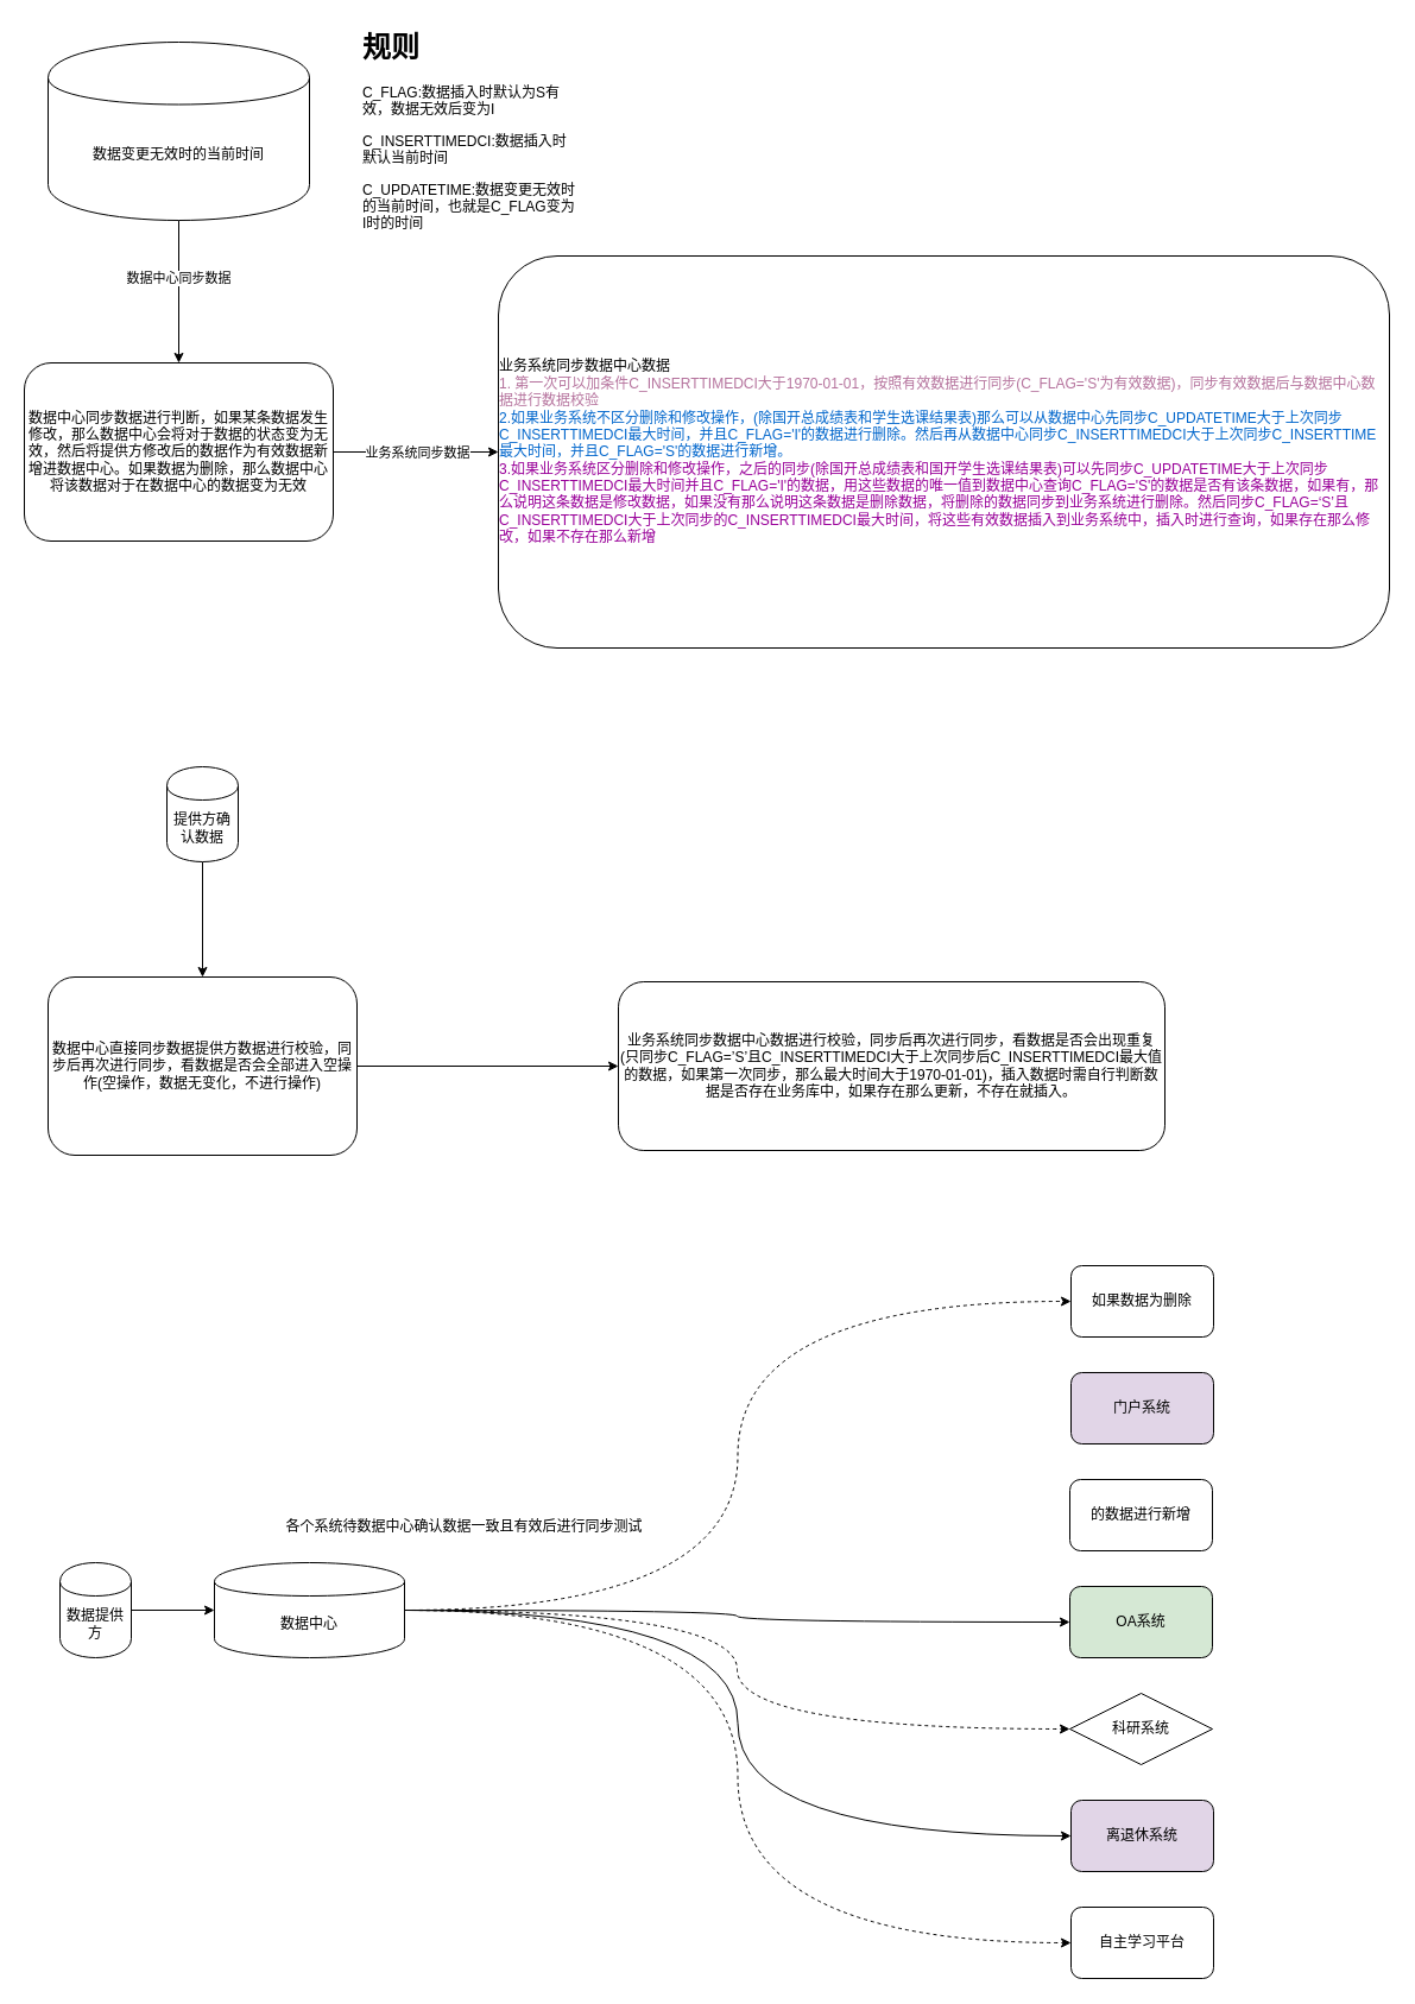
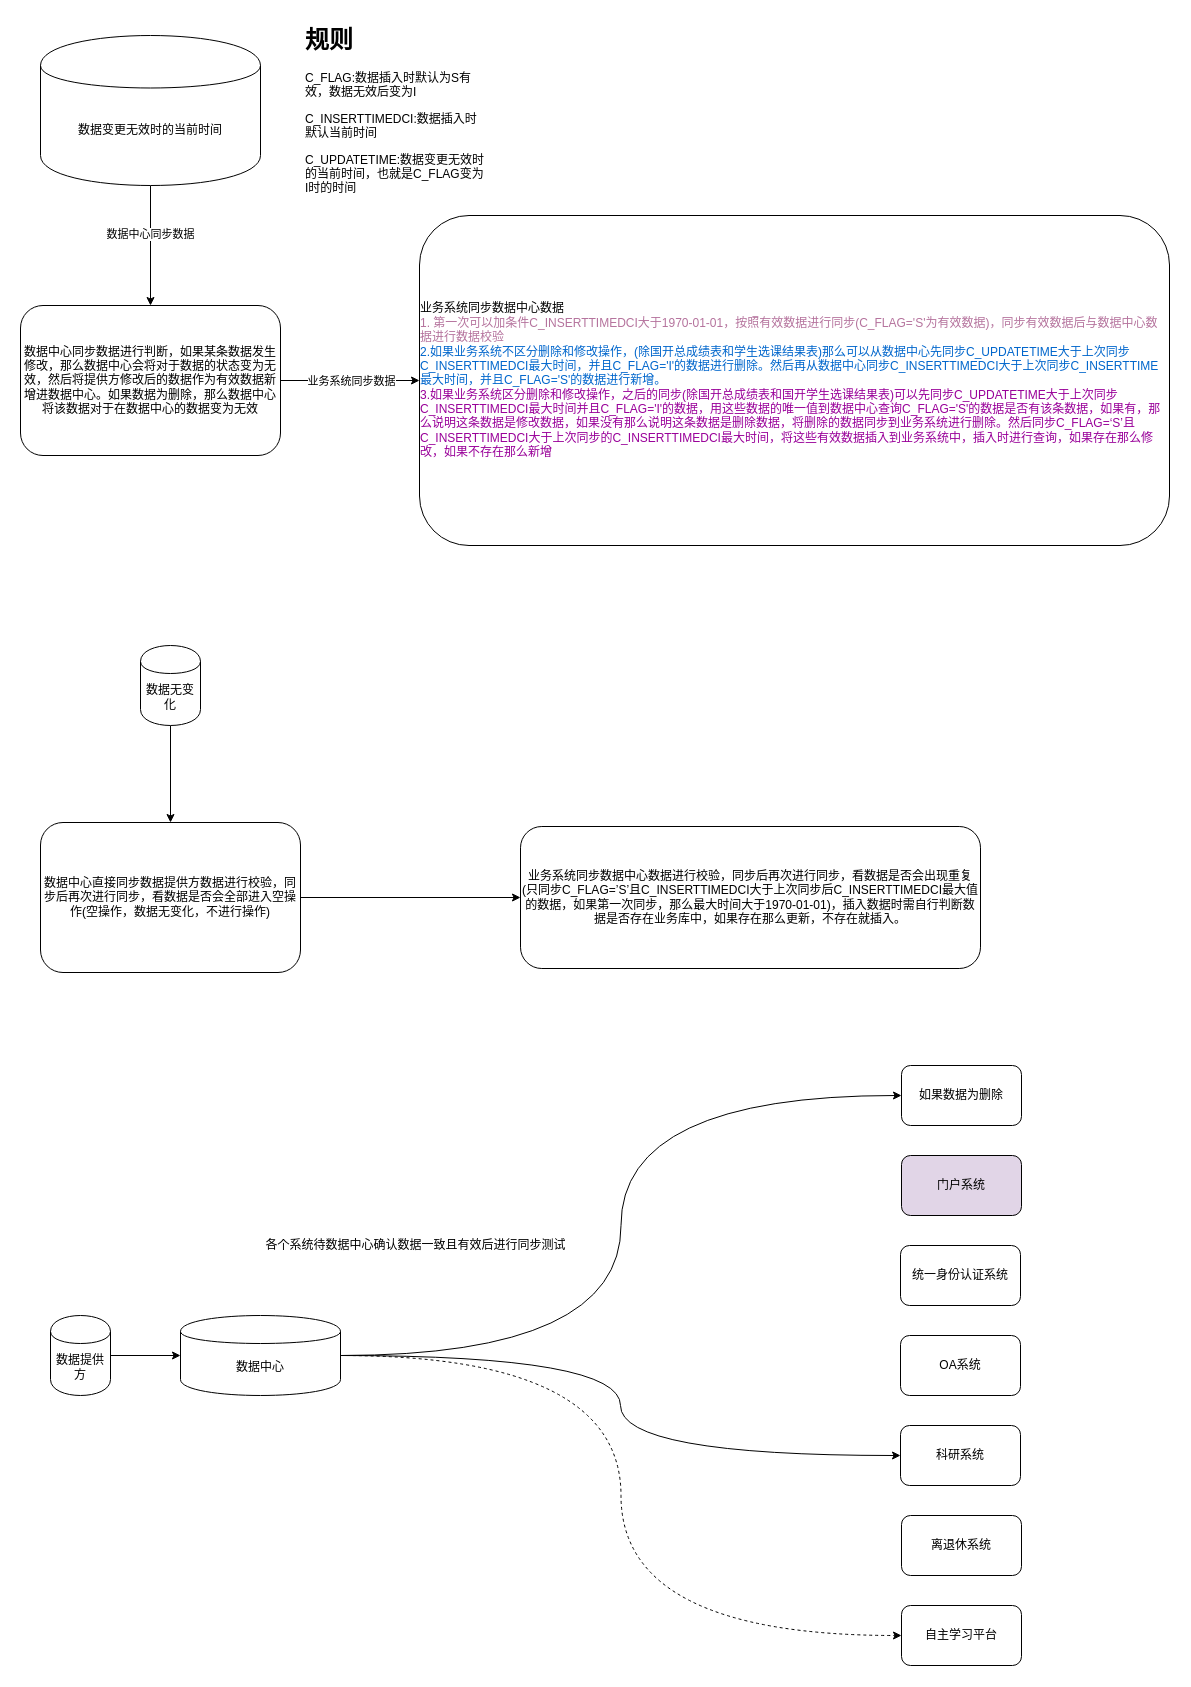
- <mxCell id="10" value="提供方确认数据" style="shape=cylinder;whiteSpace=wrap;html=1;boundedLbl=1;backgroundOutline=1;" parent="1" vertex="1"><mxGeometry x="140" y="645" width="60" height="80" as="geometry" /></mxCell>
+ <mxCell id="10" value="数据无变化" style="shape=cylinder;whiteSpace=wrap;html=1;boundedLbl=1;backgroundOutline=1;" parent="1" vertex="1"><mxGeometry x="140" y="645" width="60" height="80" as="geometry" /></mxCell>
- <mxCell id="17" style="edgeStyle=orthogonalEdgeStyle;curved=1;rounded=0;orthogonalLoop=1;jettySize=auto;html=1;entryX=0;entryY=0.5;entryDx=0;entryDy=0;dashed=1;" parent="1" source="22" target="26" edge="1"><mxGeometry relative="1" as="geometry" /></mxCell>
+ <mxCell id="17" style="edgeStyle=orthogonalEdgeStyle;curved=1;rounded=0;orthogonalLoop=1;jettySize=auto;html=1;entryX=0;entryY=0.5;entryDx=0;entryDy=0;" parent="1" source="22" target="26" edge="1"><mxGeometry relative="1" as="geometry" /></mxCell>
- <mxCell id="28" value="的数据进行新增" style="rounded=1;whiteSpace=wrap;html=1;" parent="25" vertex="1"><mxGeometry y="180" width="120" height="60" as="geometry" /></mxCell>
+ <mxCell id="28" value="统一身份认证系统" style="rounded=1;whiteSpace=wrap;html=1;" parent="25" vertex="1"><mxGeometry y="180" width="120" height="60" as="geometry" /></mxCell>
- <mxCell id="33" value="各个系统待数据中心确认数据一致且有效后进行同步测试" style="text;html=1;align=center;verticalAlign=middle;resizable=0;points=[];autosize=1;" vertex="1" parent="1"><mxGeometry x="230" y="1275" width="320" height="20" as="geometry" /></mxCell>
+ <mxCell id="33" value="各个系统待数据中心确认数据一致且有效后进行同步测试" style="text;html=1;align=center;verticalAlign=middle;resizable=0;points=[];autosize=1;" vertex="1" parent="1"><mxGeometry x="255" y="1235" width="320" height="20" as="geometry" /></mxCell>
- <mxCell id="18" style="edgeStyle=orthogonalEdgeStyle;curved=1;rounded=0;orthogonalLoop=1;jettySize=auto;html=1;entryX=0;entryY=0.5;entryDx=0;entryDy=0;" parent="1" source="22" target="29" edge="1"><mxGeometry relative="1" as="geometry" /></mxCell>
- <mxCell id="29" value="OA系统" style="rounded=1;whiteSpace=wrap;html=1;fillColor=#d5e8d4;" parent="25" vertex="1"><mxGeometry y="270" width="120" height="60" as="geometry" /></mxCell>
+ <mxCell id="29" value="OA系统" style="rounded=1;whiteSpace=wrap;html=1;" parent="25" vertex="1"><mxGeometry y="270" width="120" height="60" as="geometry" /></mxCell>
- <mxCell id="19" style="edgeStyle=orthogonalEdgeStyle;curved=1;rounded=0;orthogonalLoop=1;jettySize=auto;html=1;entryX=0;entryY=0.5;entryDx=0;entryDy=0;dashed=1;" parent="1" source="22" target="30" edge="1"><mxGeometry relative="1" as="geometry" /></mxCell>
+ <mxCell id="19" style="edgeStyle=orthogonalEdgeStyle;curved=1;rounded=0;orthogonalLoop=1;jettySize=auto;html=1;entryX=0;entryY=0.5;entryDx=0;entryDy=0;" parent="1" source="22" target="30" edge="1"><mxGeometry relative="1" as="geometry" /></mxCell>
- <mxCell id="30" value="科研系统" style="rhombus;whiteSpace=wrap;html=1;" parent="25" vertex="1"><mxGeometry y="360" width="120" height="60" as="geometry" /></mxCell>
+ <mxCell id="30" value="科研系统" style="rounded=1;whiteSpace=wrap;html=1;" parent="25" vertex="1"><mxGeometry y="360" width="120" height="60" as="geometry" /></mxCell>
- <mxCell id="20" style="edgeStyle=orthogonalEdgeStyle;curved=1;rounded=0;orthogonalLoop=1;jettySize=auto;html=1;entryX=0;entryY=0.5;entryDx=0;entryDy=0;" parent="1" source="22" target="31" edge="1"><mxGeometry relative="1" as="geometry" /></mxCell>
- <mxCell id="31" value="离退休系统" style="rounded=1;whiteSpace=wrap;html=1;fillColor=#e1d5e7;" parent="24" vertex="1"><mxGeometry x="1" y="450" width="120" height="60" as="geometry" /></mxCell>
+ <mxCell id="31" value="离退休系统" style="rounded=1;whiteSpace=wrap;html=1;" parent="24" vertex="1"><mxGeometry x="1" y="450" width="120" height="60" as="geometry" /></mxCell>
